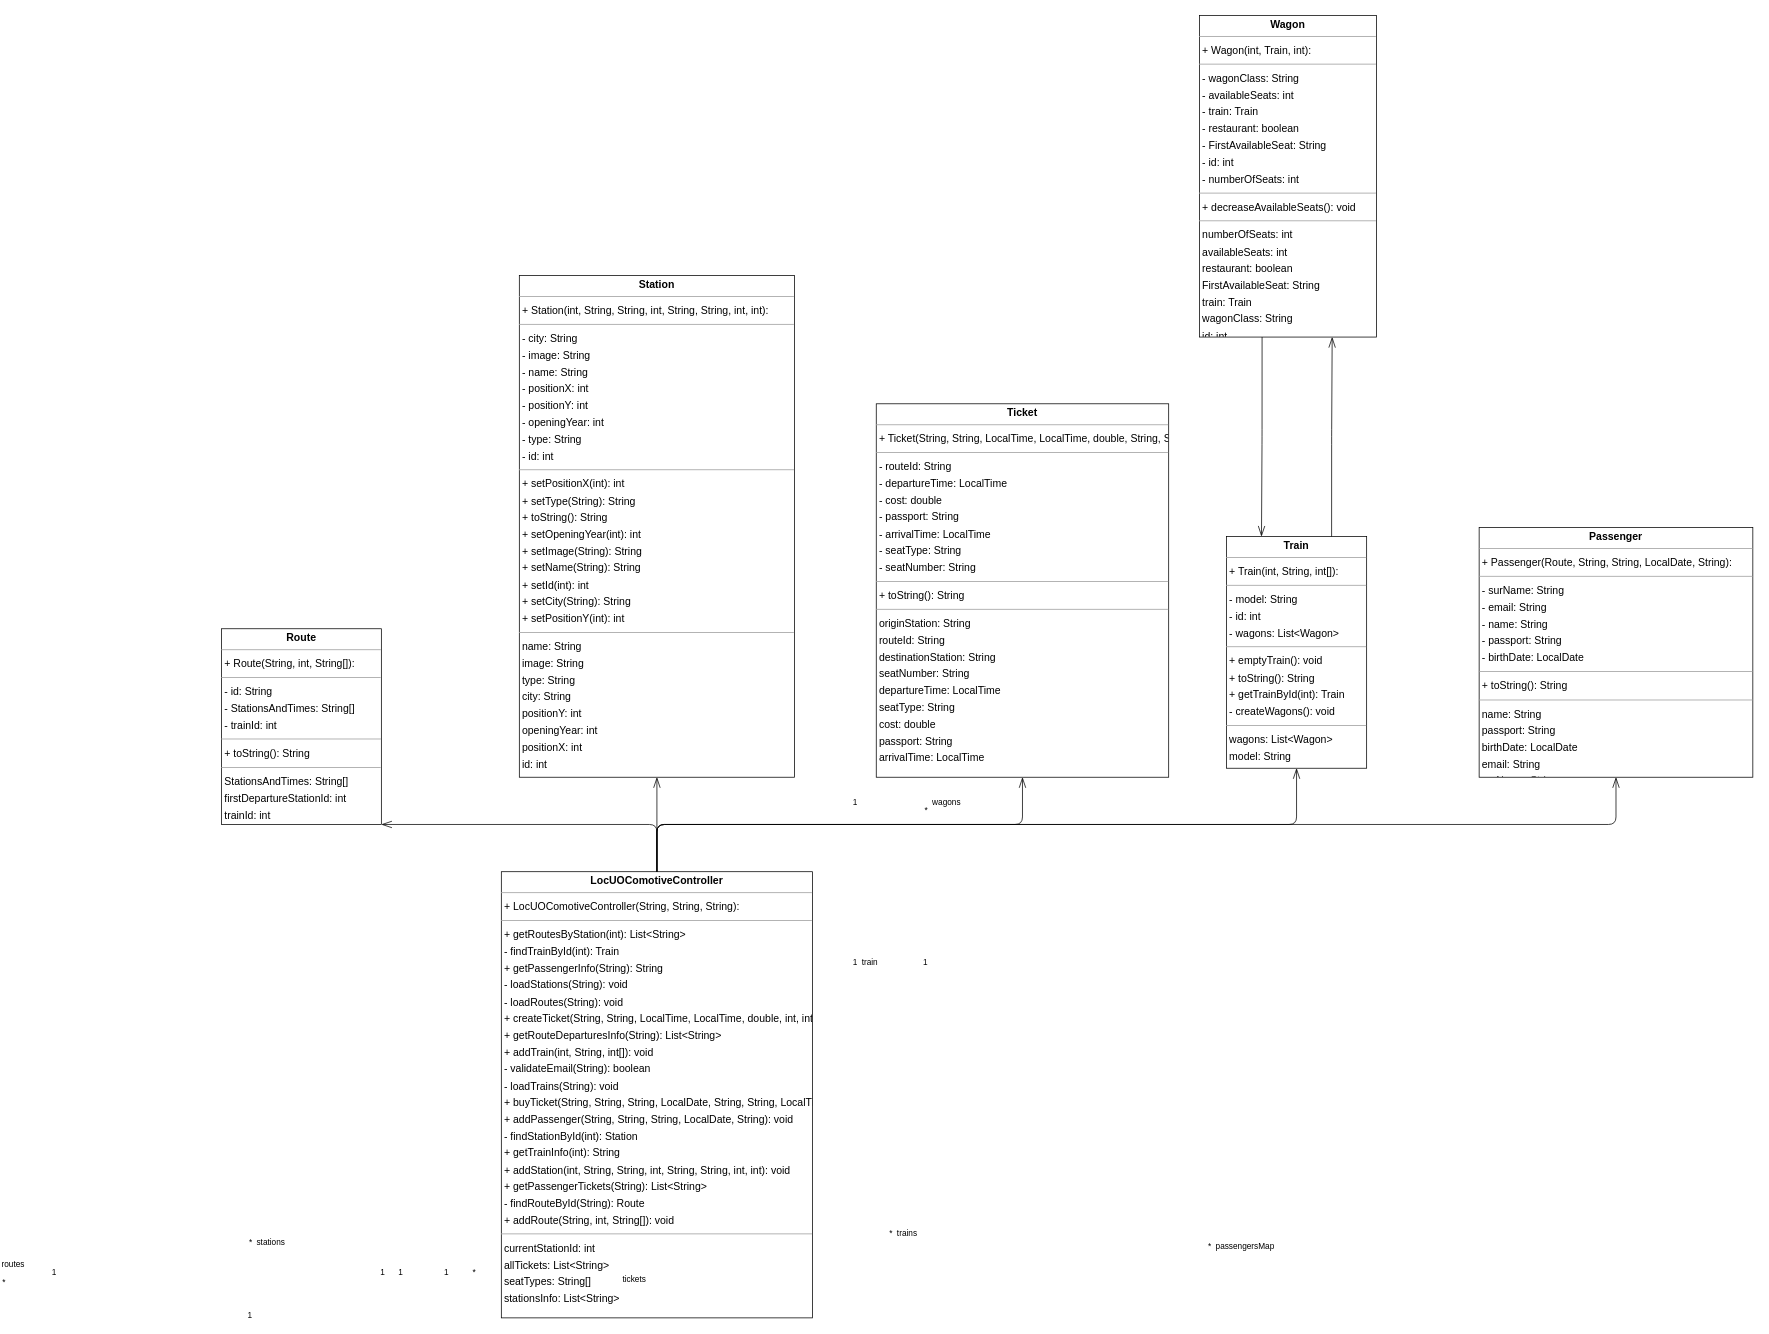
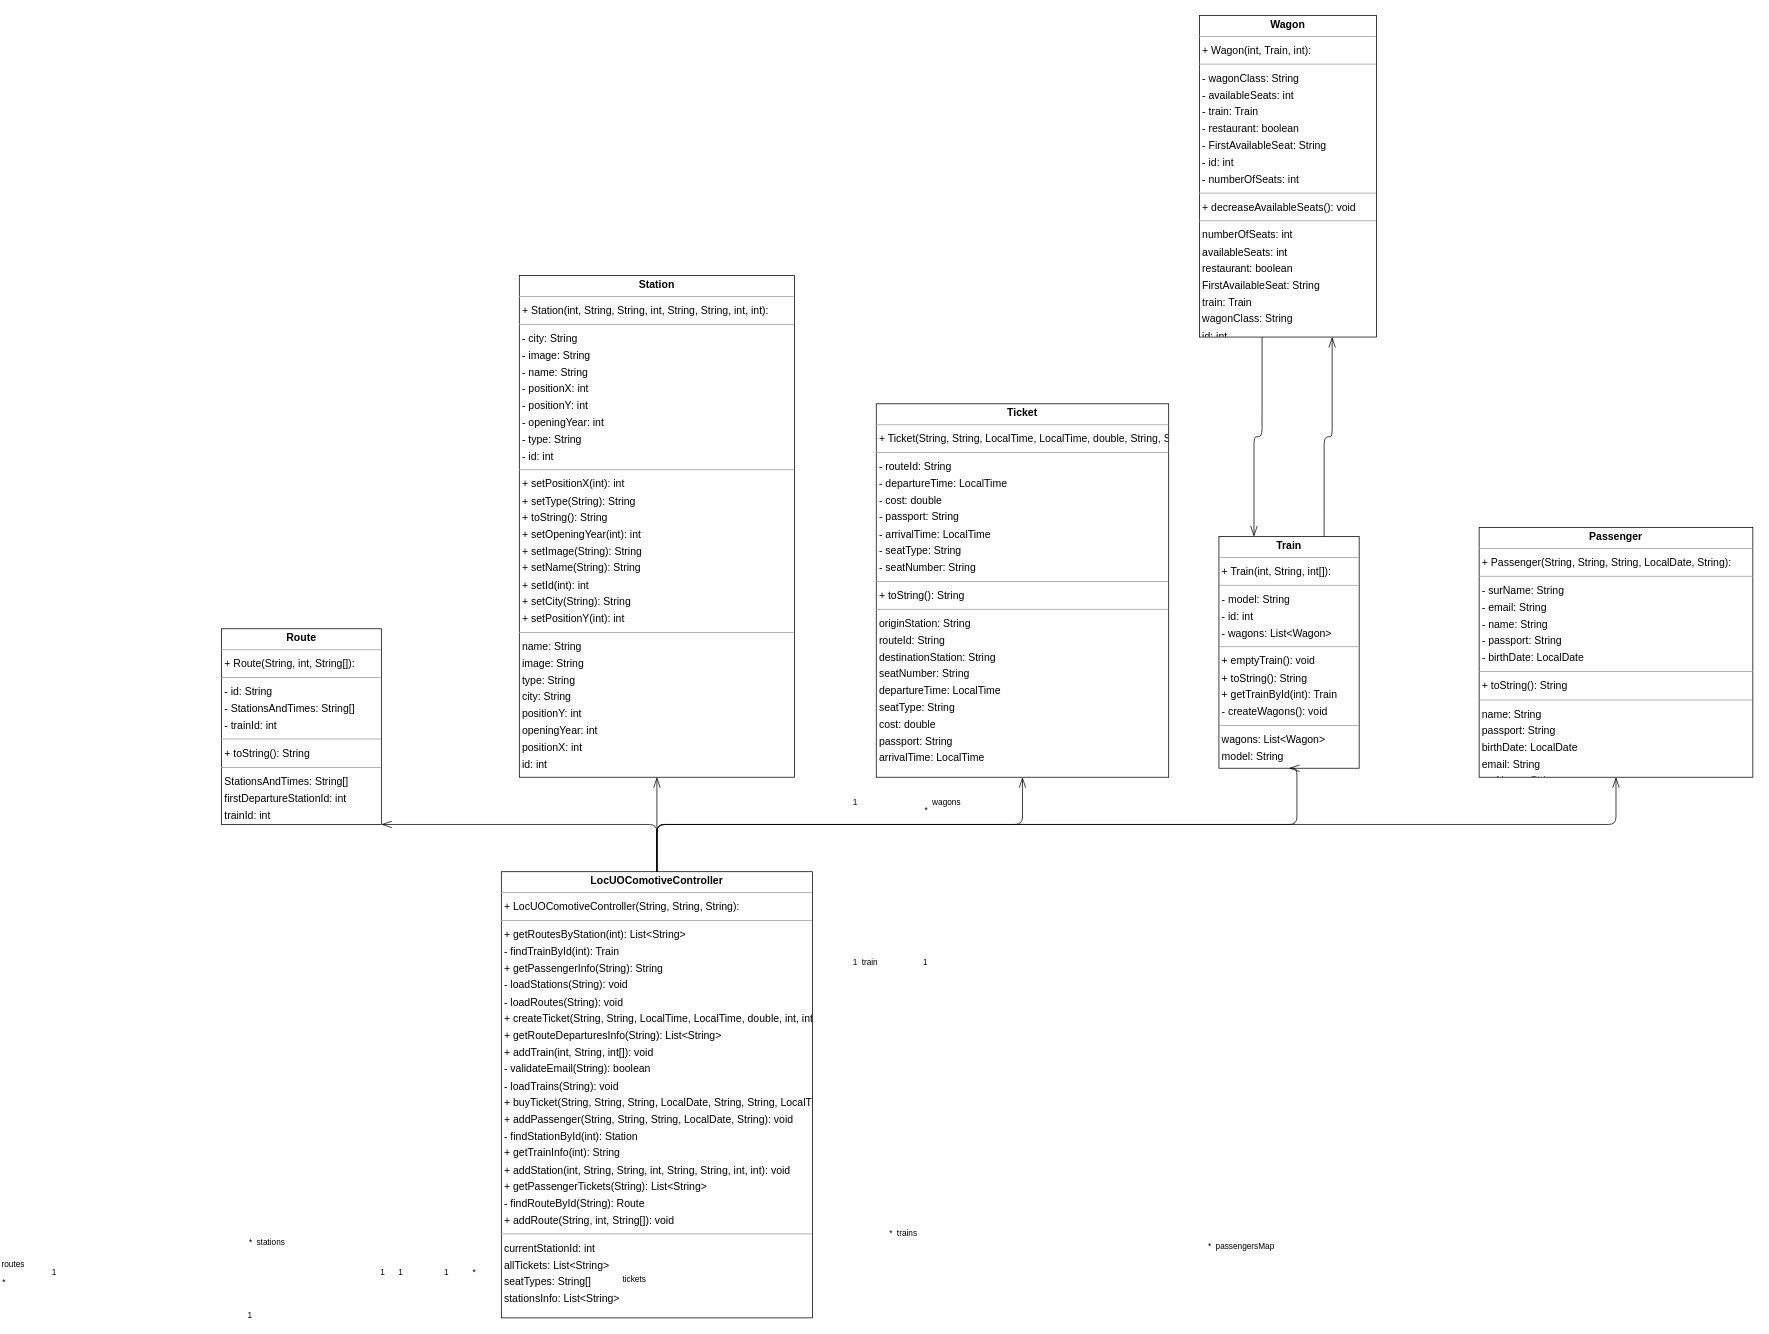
- <mxCell id="3" value="&lt;p style=&quot;margin:0px;margin-top:4px;text-align:center;&quot;&gt;&lt;b&gt;Passenger&lt;/b&gt;&lt;/p&gt;&lt;hr size=&quot;1&quot;/&gt;&lt;p style=&quot;margin:0 0 0 4px;line-height:1.6;&quot;&gt;+ Passenger(Route, String, String, LocalDate, String): &lt;/p&gt;&lt;hr size=&quot;1&quot;/&gt;&lt;p style=&quot;margin:0 0 0 4px;line-height:1.6;&quot;&gt;- surName: String&lt;br/&gt;- email: String&lt;br/&gt;- name: String&lt;br/&gt;- passport: String&lt;br/&gt;- birthDate: LocalDate&lt;/p&gt;&lt;hr size=&quot;1&quot;/&gt;&lt;p style=&quot;margin:0 0 0 4px;line-height:1.6;&quot;&gt;+ toString(): String&lt;/p&gt;&lt;hr size=&quot;1&quot;/&gt;&lt;p style=&quot;margin:0 0 0 4px;line-height:1.6;&quot;&gt; name: String&lt;br/&gt; passport: String&lt;br/&gt; birthDate: LocalDate&lt;br/&gt; email: String&lt;br/&gt; surName: String&lt;/p&gt;" style="verticalAlign=top;align=left;overflow=fill;fontSize=14;fontFamily=Helvetica;html=1;rounded=0;shadow=0;comic=0;labelBackgroundColor=none;strokeWidth=1;" parent="1" vertex="1"><mxGeometry x="1697" y="703" width="365" height="333" as="geometry" /></mxCell>
+ <mxCell id="3" value="&lt;p style=&quot;margin:0px;margin-top:4px;text-align:center;&quot;&gt;&lt;b&gt;Passenger&lt;/b&gt;&lt;/p&gt;&lt;hr size=&quot;1&quot;/&gt;&lt;p style=&quot;margin:0 0 0 4px;line-height:1.6;&quot;&gt;+ Passenger(String, String, String, LocalDate, String): &lt;/p&gt;&lt;hr size=&quot;1&quot;/&gt;&lt;p style=&quot;margin:0 0 0 4px;line-height:1.6;&quot;&gt;- surName: String&lt;br/&gt;- email: String&lt;br/&gt;- name: String&lt;br/&gt;- passport: String&lt;br/&gt;- birthDate: LocalDate&lt;/p&gt;&lt;hr size=&quot;1&quot;/&gt;&lt;p style=&quot;margin:0 0 0 4px;line-height:1.6;&quot;&gt;+ toString(): String&lt;/p&gt;&lt;hr size=&quot;1&quot;/&gt;&lt;p style=&quot;margin:0 0 0 4px;line-height:1.6;&quot;&gt; name: String&lt;br/&gt; passport: String&lt;br/&gt; birthDate: LocalDate&lt;br/&gt; email: String&lt;br/&gt; surName: String&lt;/p&gt;" style="verticalAlign=top;align=left;overflow=fill;fontSize=14;fontFamily=Helvetica;html=1;rounded=0;shadow=0;comic=0;labelBackgroundColor=none;strokeWidth=1;" parent="1" vertex="1"><mxGeometry x="1697" y="703" width="365" height="333" as="geometry" /></mxCell>
- <mxCell id="7" value="&lt;p style=&quot;margin:0px;margin-top:4px;text-align:center;&quot;&gt;&lt;b&gt;Train&lt;/b&gt;&lt;/p&gt;&lt;hr size=&quot;1&quot;/&gt;&lt;p style=&quot;margin:0 0 0 4px;line-height:1.6;&quot;&gt;+ Train(int, String, int[]): &lt;/p&gt;&lt;hr size=&quot;1&quot;/&gt;&lt;p style=&quot;margin:0 0 0 4px;line-height:1.6;&quot;&gt;- model: String&lt;br/&gt;- id: int&lt;br/&gt;- wagons: List&amp;lt;Wagon&amp;gt;&lt;/p&gt;&lt;hr size=&quot;1&quot;/&gt;&lt;p style=&quot;margin:0 0 0 4px;line-height:1.6;&quot;&gt;+ emptyTrain(): void&lt;br/&gt;+ toString(): String&lt;br/&gt;+ getTrainById(int): Train&lt;br/&gt;- createWagons(): void&lt;/p&gt;&lt;hr size=&quot;1&quot;/&gt;&lt;p style=&quot;margin:0 0 0 4px;line-height:1.6;&quot;&gt; wagons: List&amp;lt;Wagon&amp;gt;&lt;br/&gt; model: String&lt;br/&gt; id: int&lt;/p&gt;" style="verticalAlign=top;align=left;overflow=fill;fontSize=14;fontFamily=Helvetica;html=1;rounded=0;shadow=0;comic=0;labelBackgroundColor=none;strokeWidth=1;" parent="1" vertex="1"><mxGeometry x="1360" y="715" width="187" height="309" as="geometry" /></mxCell>
+ <mxCell id="7" value="&lt;p style=&quot;margin:0px;margin-top:4px;text-align:center;&quot;&gt;&lt;b&gt;Train&lt;/b&gt;&lt;/p&gt;&lt;hr size=&quot;1&quot;/&gt;&lt;p style=&quot;margin:0 0 0 4px;line-height:1.6;&quot;&gt;+ Train(int, String, int[]): &lt;/p&gt;&lt;hr size=&quot;1&quot;/&gt;&lt;p style=&quot;margin:0 0 0 4px;line-height:1.6;&quot;&gt;- model: String&lt;br/&gt;- id: int&lt;br/&gt;- wagons: List&amp;lt;Wagon&amp;gt;&lt;/p&gt;&lt;hr size=&quot;1&quot;/&gt;&lt;p style=&quot;margin:0 0 0 4px;line-height:1.6;&quot;&gt;+ emptyTrain(): void&lt;br/&gt;+ toString(): String&lt;br/&gt;+ getTrainById(int): Train&lt;br/&gt;- createWagons(): void&lt;/p&gt;&lt;hr size=&quot;1&quot;/&gt;&lt;p style=&quot;margin:0 0 0 4px;line-height:1.6;&quot;&gt; wagons: List&amp;lt;Wagon&amp;gt;&lt;br/&gt; model: String&lt;br/&gt; id: int&lt;/p&gt;" style="verticalAlign=top;align=left;overflow=fill;fontSize=14;fontFamily=Helvetica;html=1;rounded=0;shadow=0;comic=0;labelBackgroundColor=none;strokeWidth=1;" parent="1" vertex="1"><mxGeometry x="1350" y="715" width="187" height="309" as="geometry" /></mxCell>
